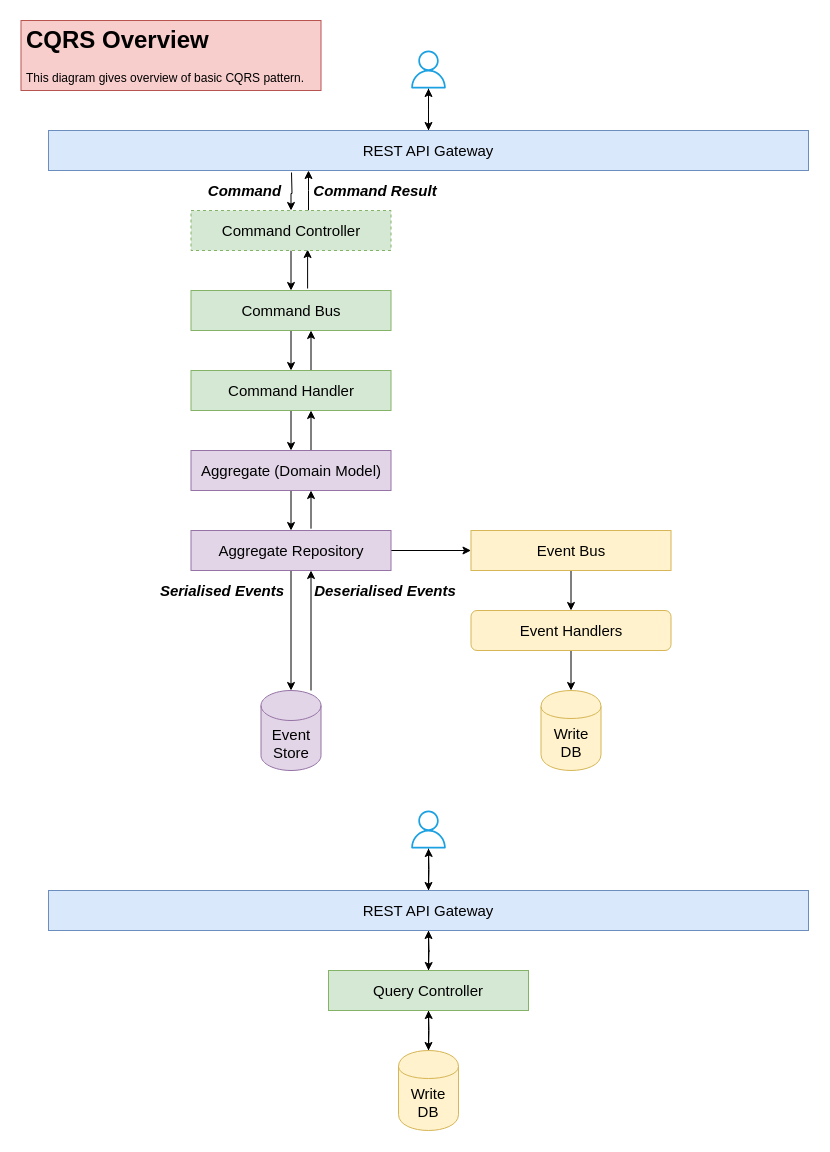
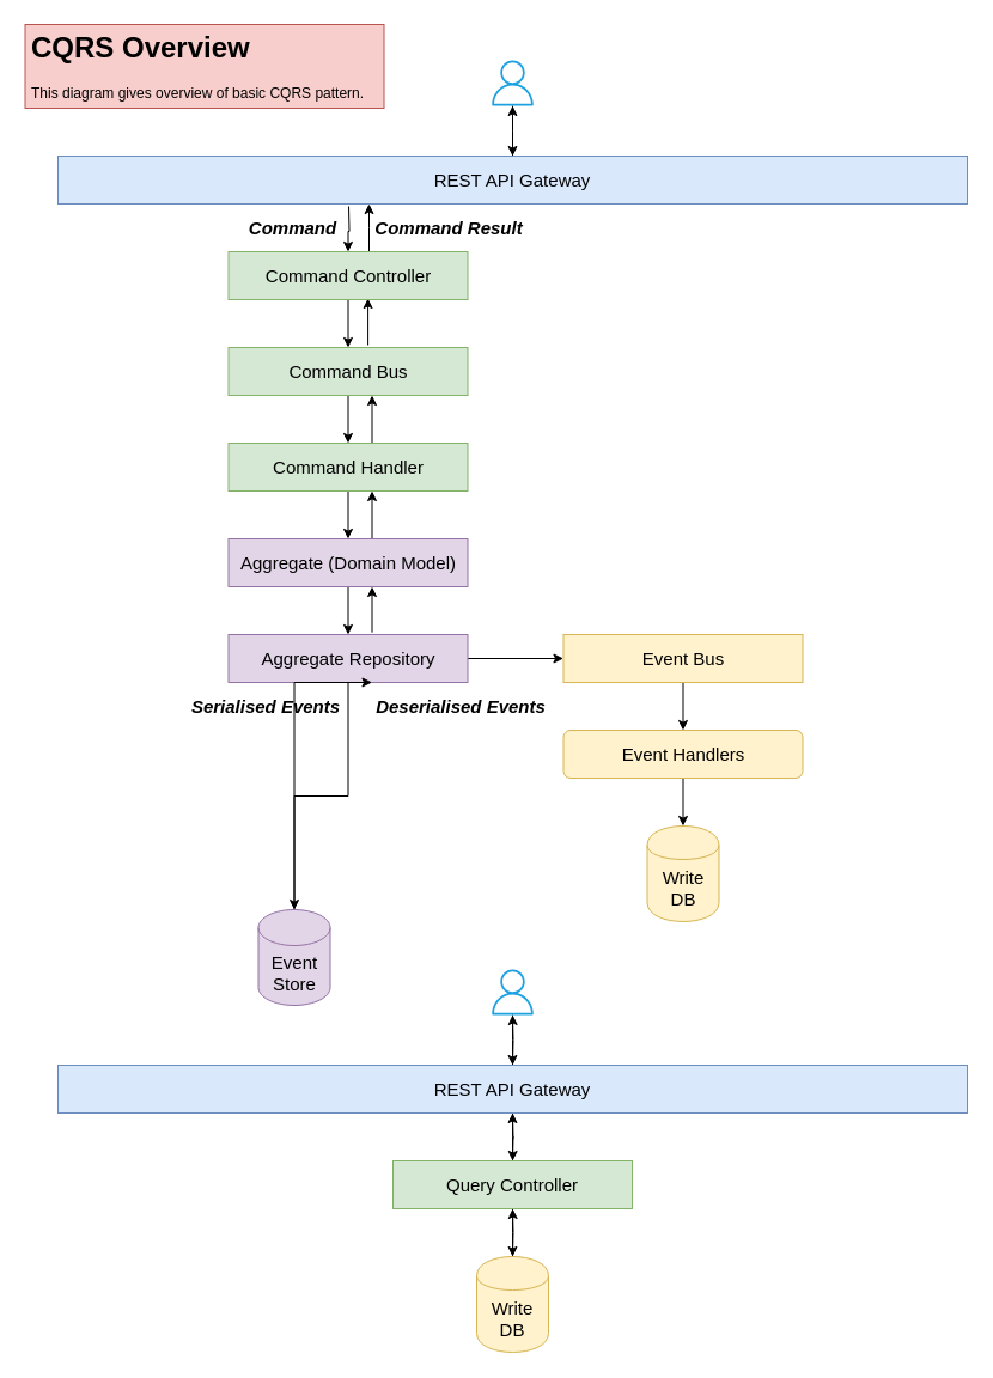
- <mxCell id="44" value="Command Controller" style="rounded=0;whiteSpace=wrap;html=1;fontSize=15;fillColor=#d5e8d4;strokeColor=#82b366;dashed=1;" parent="1" vertex="1"><mxGeometry x="190.5" y="210" width="200" height="40" as="geometry" /></mxCell>
+ <mxCell id="44" value="Command Controller" style="rounded=0;whiteSpace=wrap;html=1;fontSize=15;fillColor=#d5e8d4;strokeColor=#82b366;" parent="1" vertex="1"><mxGeometry x="190.5" y="210" width="200" height="40" as="geometry" /></mxCell>
- <mxCell id="23" value="Event Store" style="shape=cylinder3;whiteSpace=wrap;html=1;boundedLbl=1;backgroundOutline=1;size=15;fontSize=15;fillColor=#e1d5e7;strokeColor=#9673a6;" parent="1" vertex="1"><mxGeometry x="260.5" y="690" width="60" height="80" as="geometry" /></mxCell>
+ <mxCell id="23" value="Event Store" style="shape=cylinder3;whiteSpace=wrap;html=1;boundedLbl=1;backgroundOutline=1;size=15;fontSize=15;fillColor=#e1d5e7;strokeColor=#9673a6;" parent="1" vertex="1"><mxGeometry x="215.5" y="760" width="60" height="80" as="geometry" /></mxCell>
